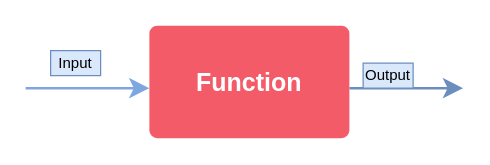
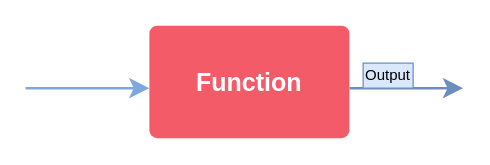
- <mxCell id="5" value="Input" style="text;html=1;strokeColor=#6c8ebf;fillColor=#dae8fc;align=center;verticalAlign=middle;whiteSpace=wrap;rounded=0;" vertex="1" parent="1"><mxGeometry x="40" y="40" width="40" height="20" as="geometry" /></mxCell>
